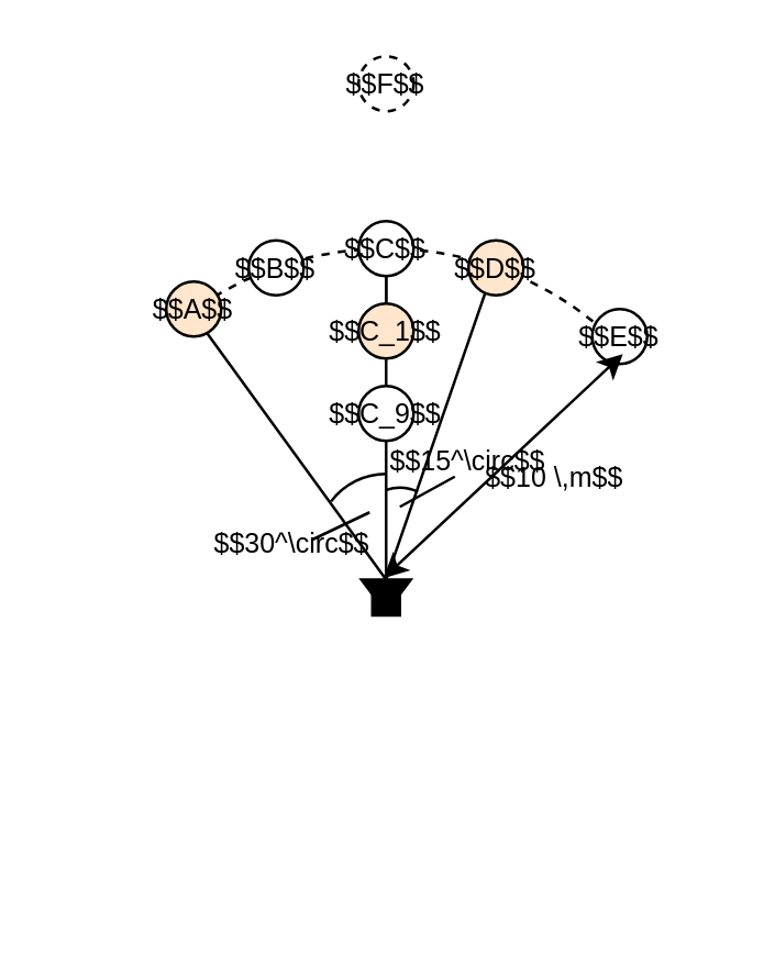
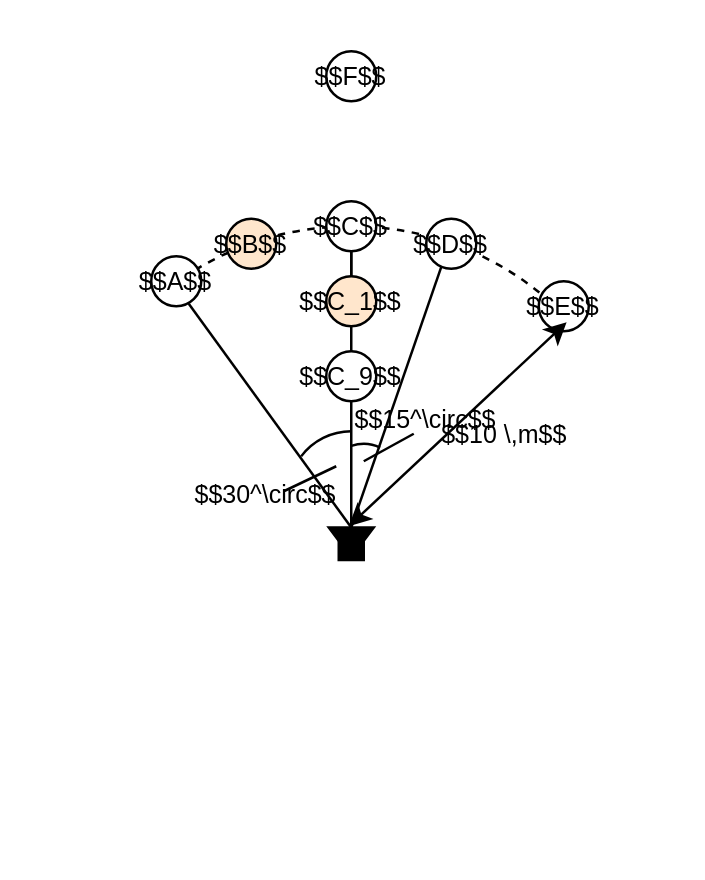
- <mxCell id="15" value="$$F$$" style="ellipse;whiteSpace=wrap;html=1;aspect=fixed;fontSize=10;dashed=1;" vertex="1" parent="1"><mxGeometry x="130" y="20" width="20" height="20" as="geometry" /></mxCell>
+ <mxCell id="15" value="$$F$$" style="ellipse;whiteSpace=wrap;html=1;aspect=fixed;fontSize=10;" vertex="1" parent="1"><mxGeometry x="130" y="20" width="20" height="20" as="geometry" /></mxCell>
- <mxCell id="11" value="$$B$$" style="ellipse;whiteSpace=wrap;html=1;aspect=fixed;fontSize=10;" vertex="1" parent="1"><mxGeometry x="90" y="87" width="20" height="20" as="geometry" /></mxCell>
+ <mxCell id="11" value="$$B$$" style="ellipse;whiteSpace=wrap;html=1;aspect=fixed;fontSize=10;fillColor=#ffe6cc;" vertex="1" parent="1"><mxGeometry x="90" y="87" width="20" height="20" as="geometry" /></mxCell>
- <mxCell id="5" value="$$D$$" style="ellipse;whiteSpace=wrap;html=1;aspect=fixed;fontSize=10;fillColor=#ffe6cc;" vertex="1" parent="1"><mxGeometry x="170" y="87" width="20" height="20" as="geometry" /></mxCell>
+ <mxCell id="5" value="$$D$$" style="ellipse;whiteSpace=wrap;html=1;aspect=fixed;fontSize=10;" vertex="1" parent="1"><mxGeometry x="170" y="87" width="20" height="20" as="geometry" /></mxCell>
- <mxCell id="12" value="$$A$$" style="ellipse;whiteSpace=wrap;html=1;aspect=fixed;fontSize=10;fillColor=#ffe6cc;" vertex="1" parent="1"><mxGeometry x="60" y="102" width="20" height="20" as="geometry" /></mxCell>
+ <mxCell id="12" value="$$A$$" style="ellipse;whiteSpace=wrap;html=1;aspect=fixed;fontSize=10;" vertex="1" parent="1"><mxGeometry x="60" y="102" width="20" height="20" as="geometry" /></mxCell>
